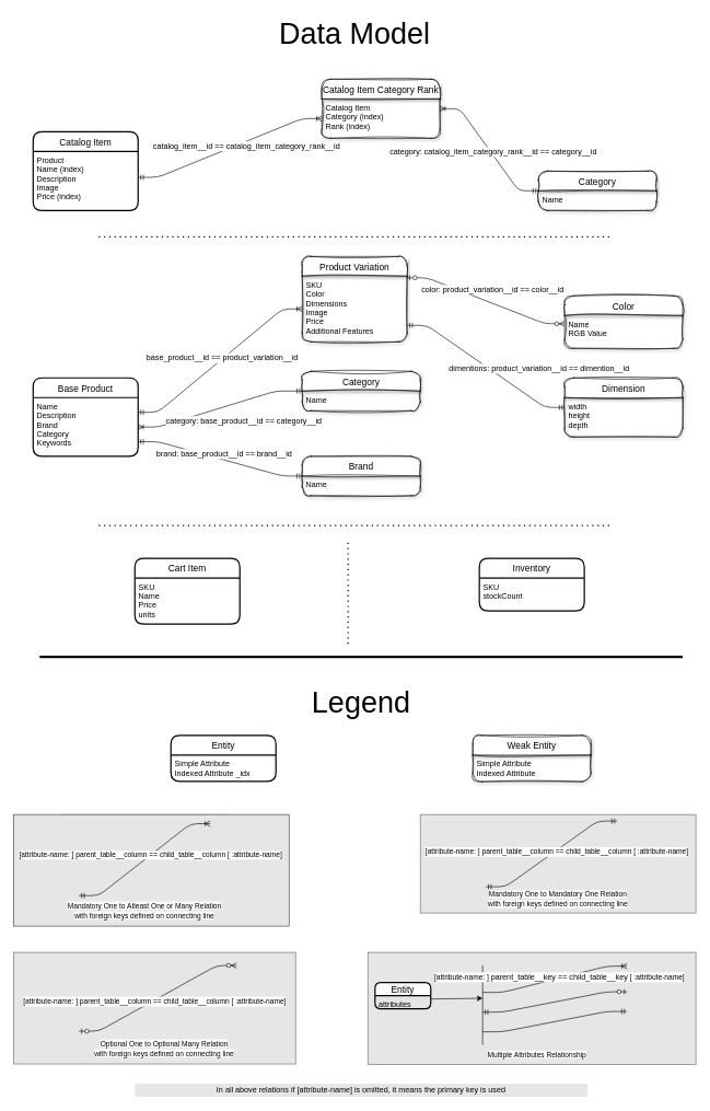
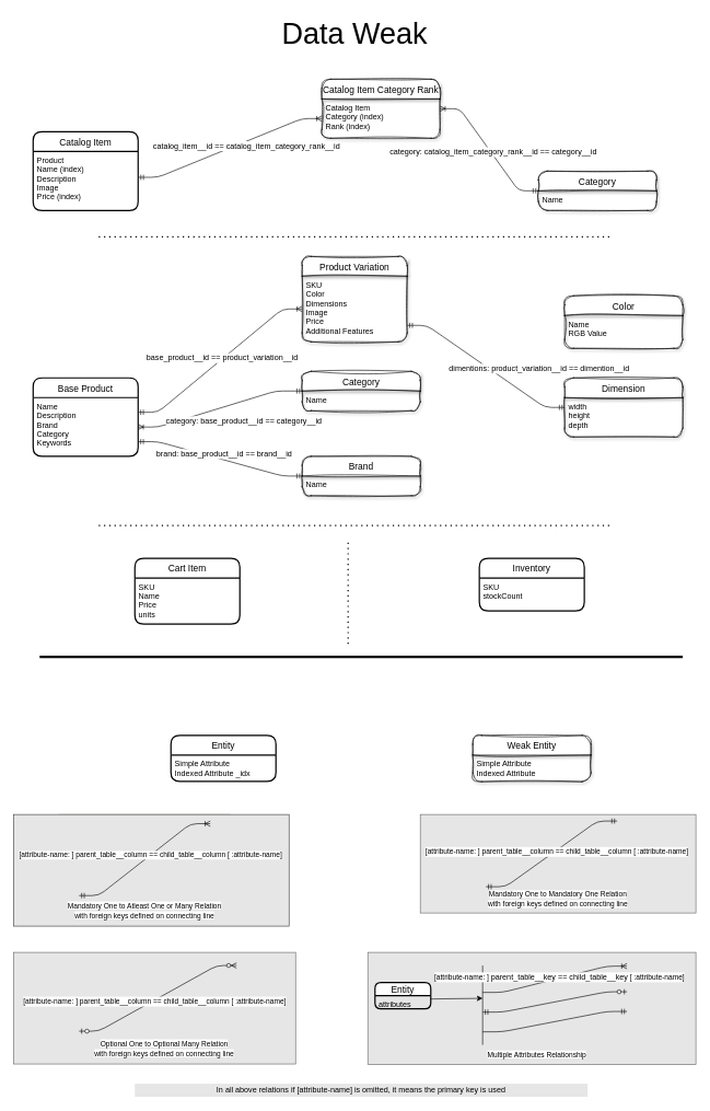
- <mxCell id="27" value="&lt;span style=&quot;font-size: 45px;&quot;&gt;Data Model&lt;/span&gt;" style="text;html=1;strokeColor=none;fillColor=none;align=center;verticalAlign=middle;whiteSpace=wrap;rounded=0;shadow=1;glass=0;sketch=1;strokeWidth=1;fontSize=45;fontStyle=0" parent="1" vertex="1"><mxGeometry x="400" y="20" width="280" height="60" as="geometry" /></mxCell>
+ <mxCell id="27" value="&lt;span style=&quot;font-size: 45px;&quot;&gt;Data Weak&lt;/span&gt;" style="text;html=1;strokeColor=none;fillColor=none;align=center;verticalAlign=middle;whiteSpace=wrap;rounded=0;shadow=1;glass=0;sketch=1;strokeWidth=1;fontSize=45;fontStyle=0" parent="1" vertex="1"><mxGeometry x="400" y="20" width="280" height="60" as="geometry" /></mxCell>
- <mxCell id="28" value="" style="edgeStyle=entityRelationEdgeStyle;fontSize=12;html=1;endArrow=ERzeroToMany;startArrow=ERzeroToOne;entryX=0;entryY=0.25;entryDx=0;entryDy=0;exitX=1;exitY=0.25;exitDx=0;exitDy=0;" parent="1" target="21" edge="1" source="14"><mxGeometry width="100" height="100" relative="1" as="geometry"><mxPoint x="750" y="640.99" as="sourcePoint" /><mxPoint x="950" y="628.49" as="targetPoint" /></mxGeometry></mxCell>
- <mxCell id="29" value="color: product_variation__id == color__id" style="edgeLabel;html=1;align=center;verticalAlign=middle;resizable=0;points=[];fontSize=12;" parent="28" vertex="1" connectable="0"><mxGeometry x="-0.053" y="-1" relative="1" as="geometry"><mxPoint x="16" y="-16" as="offset" /></mxGeometry></mxCell>
- <mxCell id="26" value="&lt;span style=&quot;font-size: 45px;&quot;&gt;Legend&lt;/span&gt;" style="text;html=1;strokeColor=none;fillColor=none;align=center;verticalAlign=middle;whiteSpace=wrap;rounded=0;shadow=1;glass=0;sketch=1;strokeWidth=1;fontSize=45;fontStyle=0" parent="1" vertex="1"><mxGeometry x="465" y="1040" width="170" height="60" as="geometry" /></mxCell>
